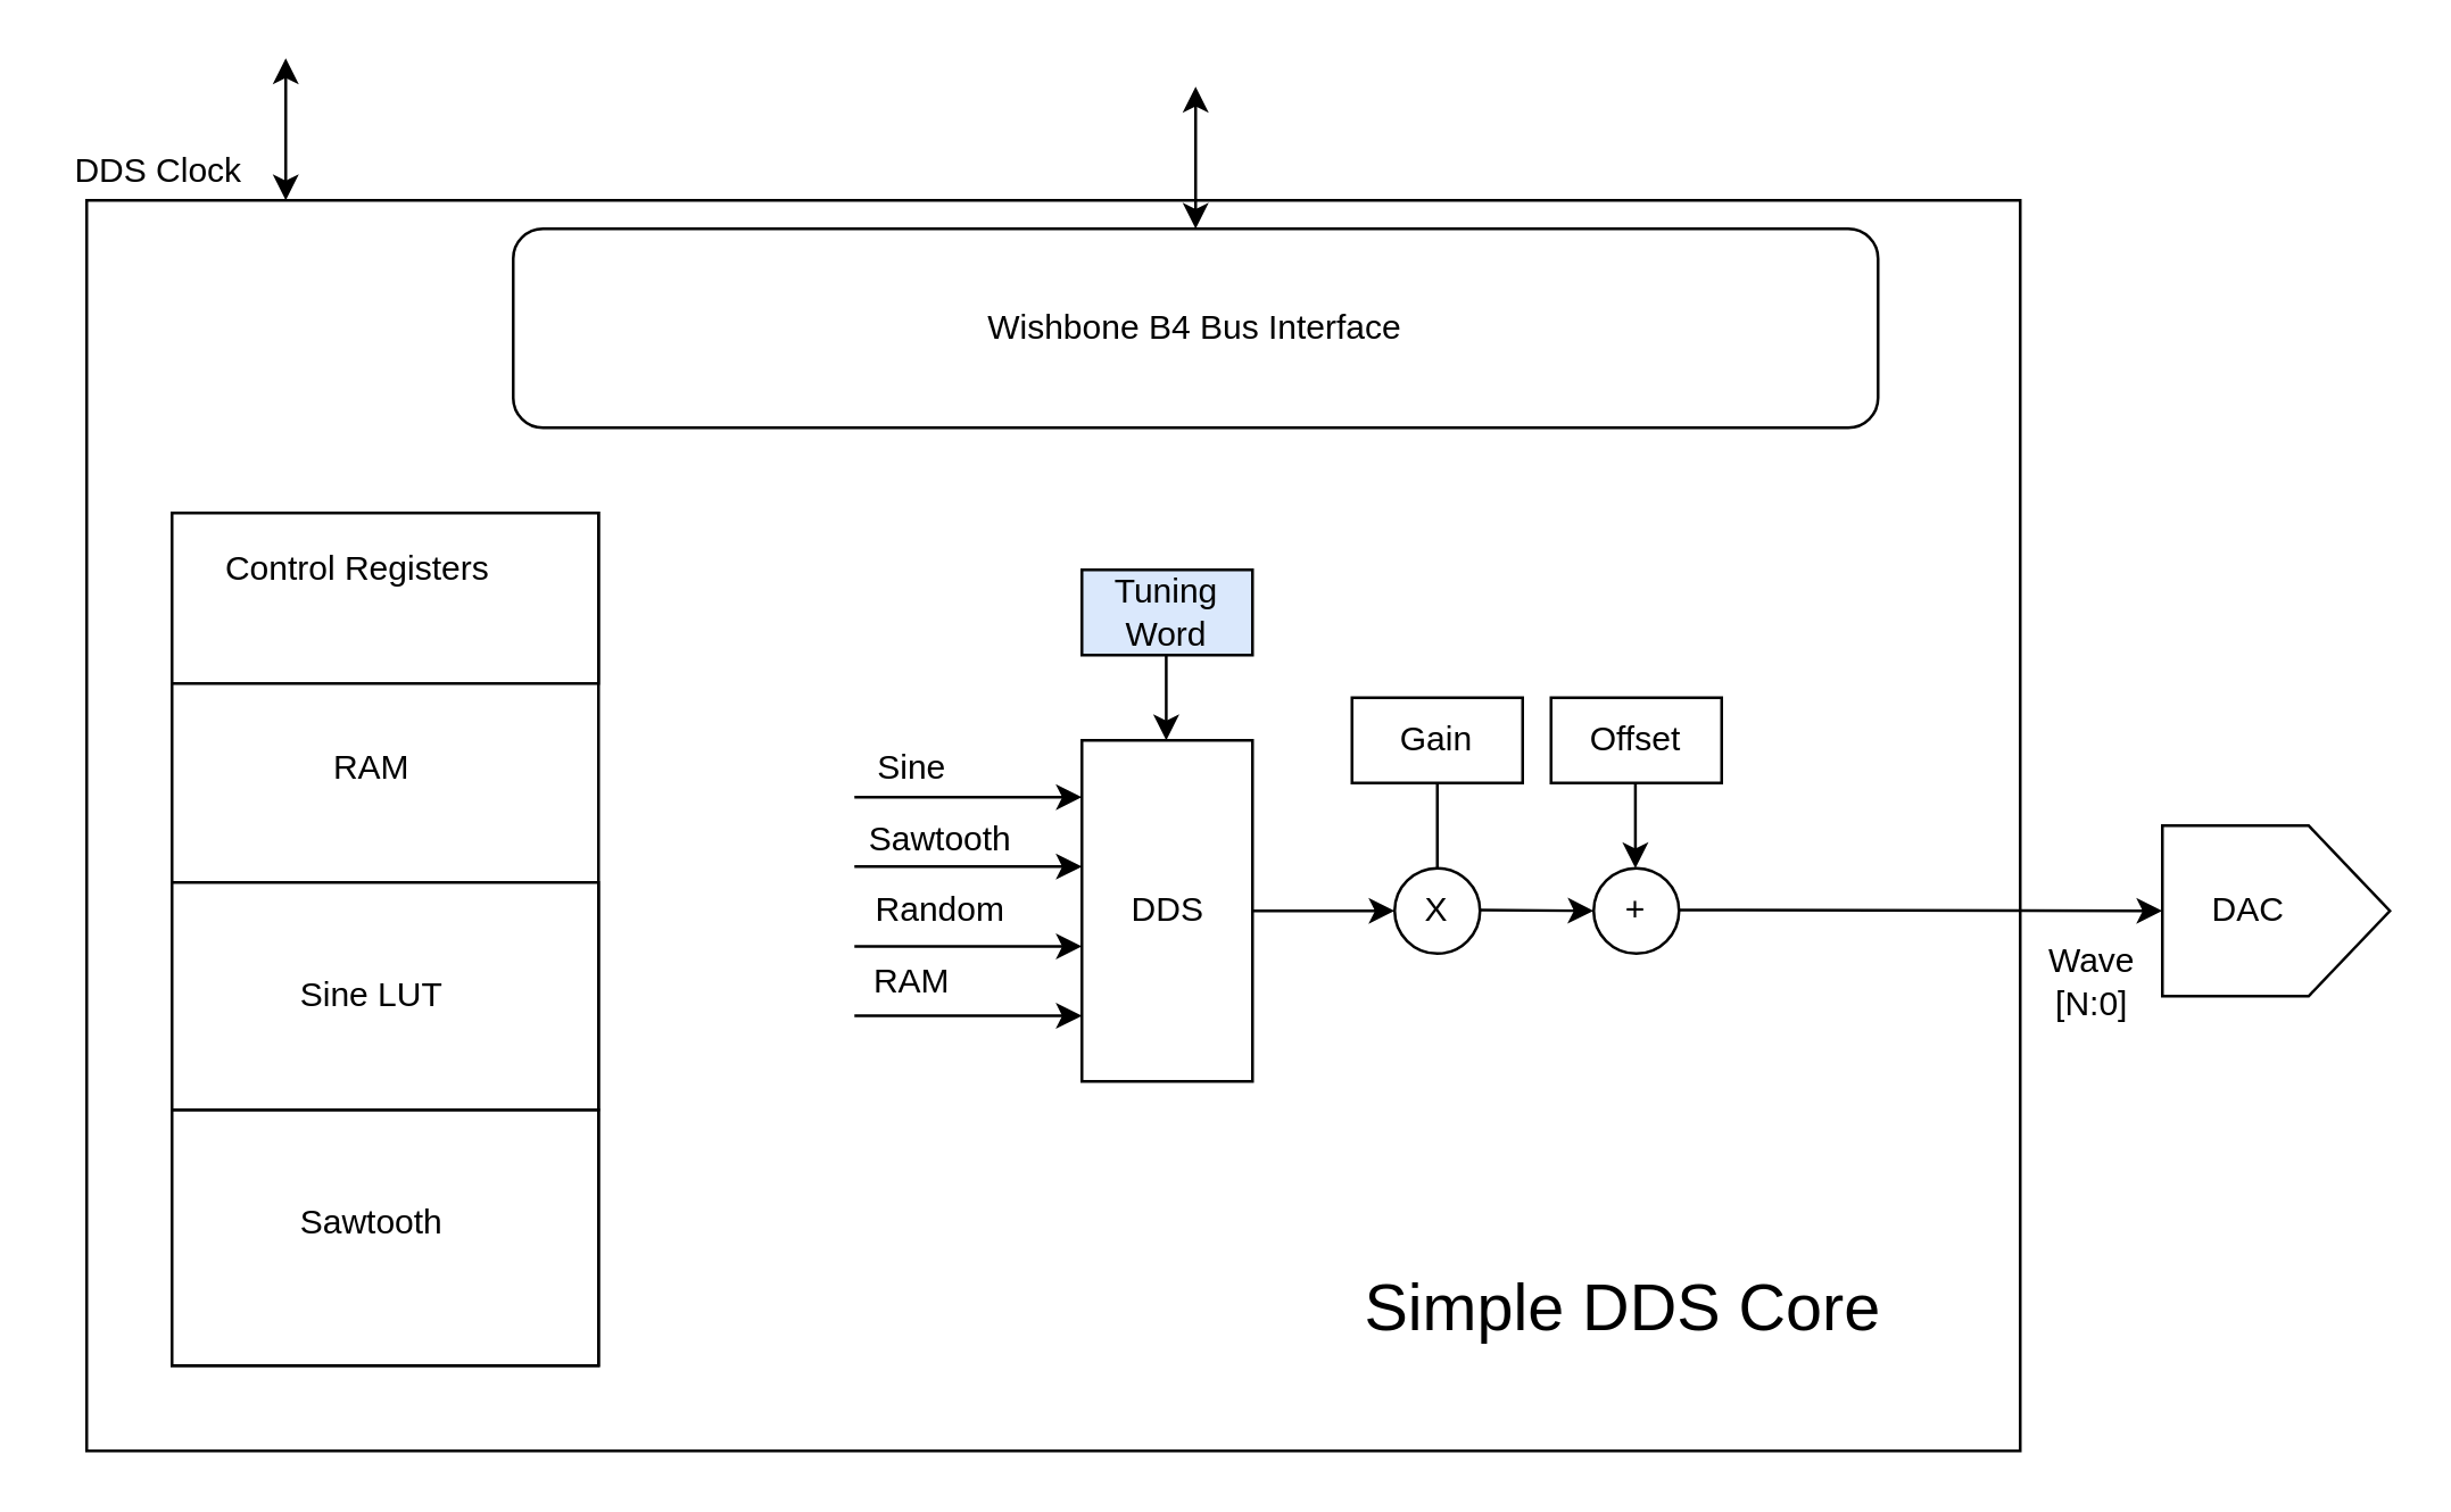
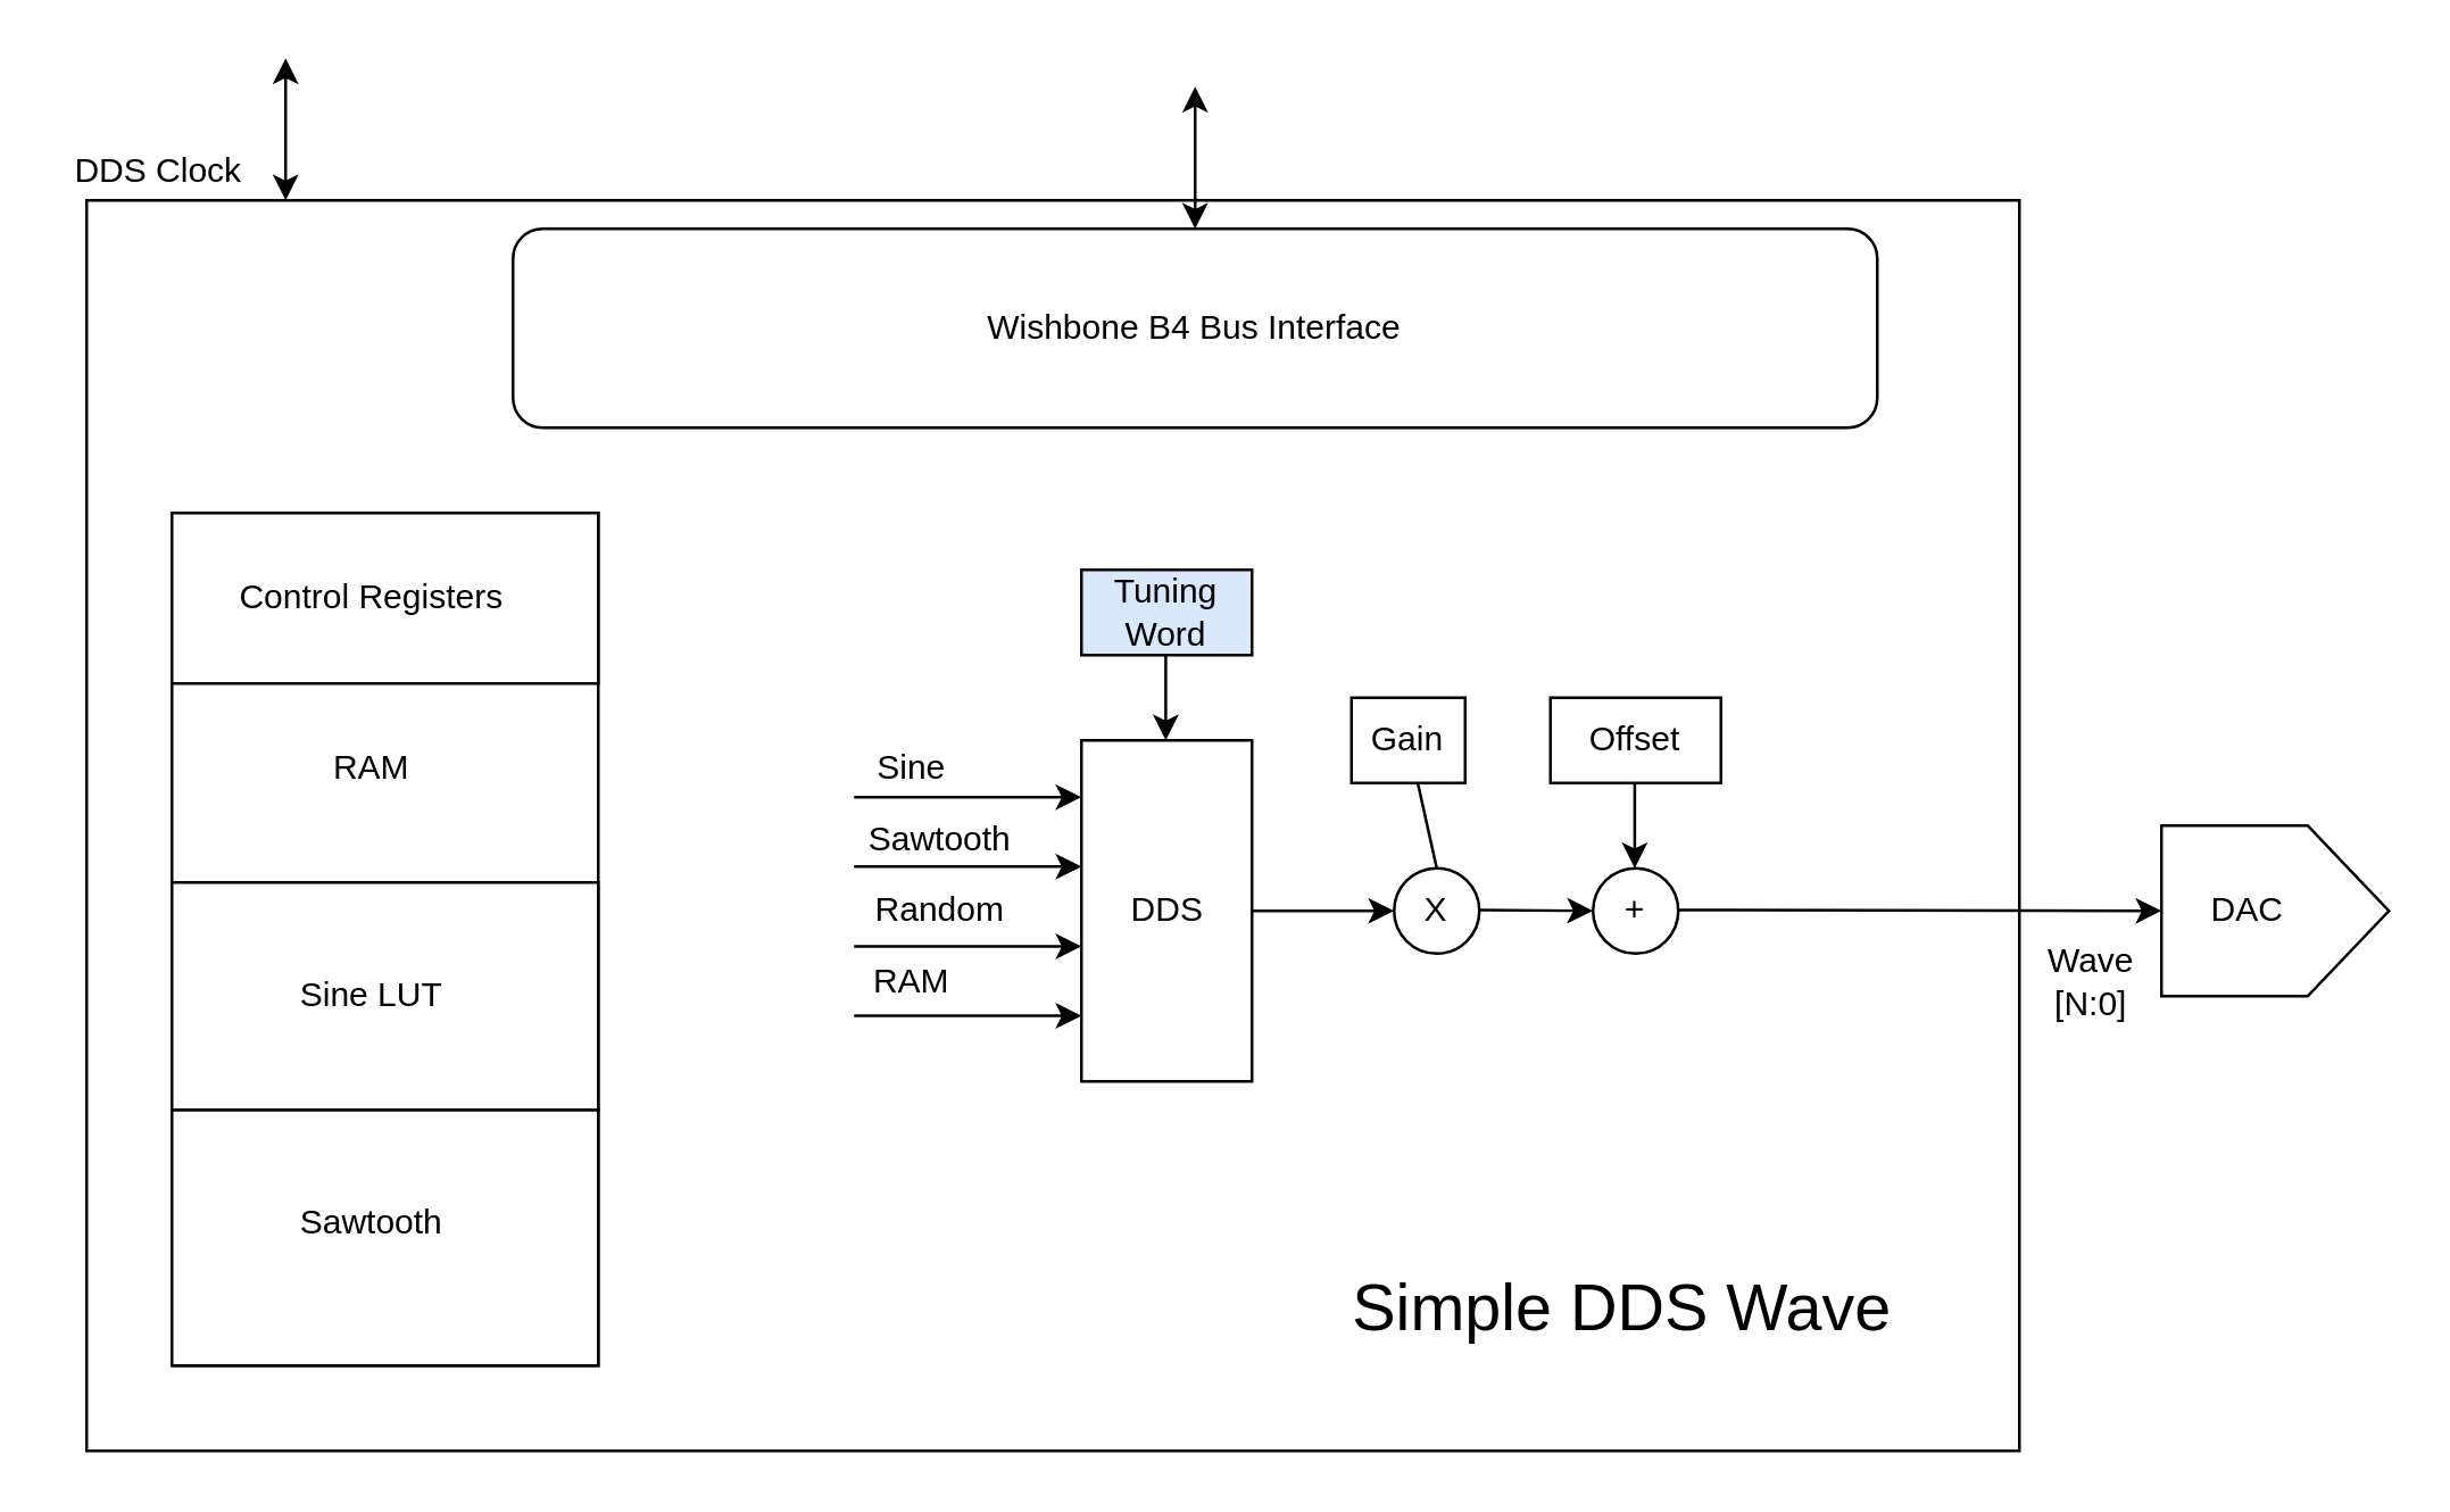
- <mxCell id="12" value="Control Registers" style="text;html=1;align=center;verticalAlign=middle;resizable=0;points=[];autosize=1;strokeColor=none;fillColor=none;" parent="1" vertex="1"><mxGeometry x="70" y="190" width="110" height="20" as="geometry" /></mxCell>
+ <mxCell id="12" value="Control Registers" style="text;html=1;align=center;verticalAlign=middle;resizable=0;points=[];autosize=1;strokeColor=none;fillColor=none;" parent="1" vertex="1"><mxGeometry x="75" y="200" width="110" height="20" as="geometry" /></mxCell>
- <mxCell id="26" value="Gain" style="rounded=0;whiteSpace=wrap;html=1;" parent="1" vertex="1"><mxGeometry x="475" y="245" width="60" height="30" as="geometry" /></mxCell>
+ <mxCell id="26" value="Gain" style="rounded=0;whiteSpace=wrap;html=1;" parent="1" vertex="1"><mxGeometry x="475" y="245" width="40" height="30" as="geometry" /></mxCell>
- <mxCell id="39" value="&lt;font style=&quot;font-size: 23px;&quot;&gt;Simple DDS Core&lt;/font&gt;" style="text;html=1;align=center;verticalAlign=middle;resizable=0;points=[];autosize=1;strokeColor=none;fillColor=none;" vertex="1" parent="1"><mxGeometry x="470" y="440" width="200" height="40" as="geometry" /></mxCell>
+ <mxCell id="39" value="&lt;font style=&quot;font-size: 23px;&quot;&gt;Simple DDS Wave&lt;/font&gt;" style="text;html=1;align=center;verticalAlign=middle;resizable=0;points=[];autosize=1;strokeColor=none;fillColor=none;" vertex="1" parent="1"><mxGeometry x="470" y="440" width="200" height="40" as="geometry" /></mxCell>
